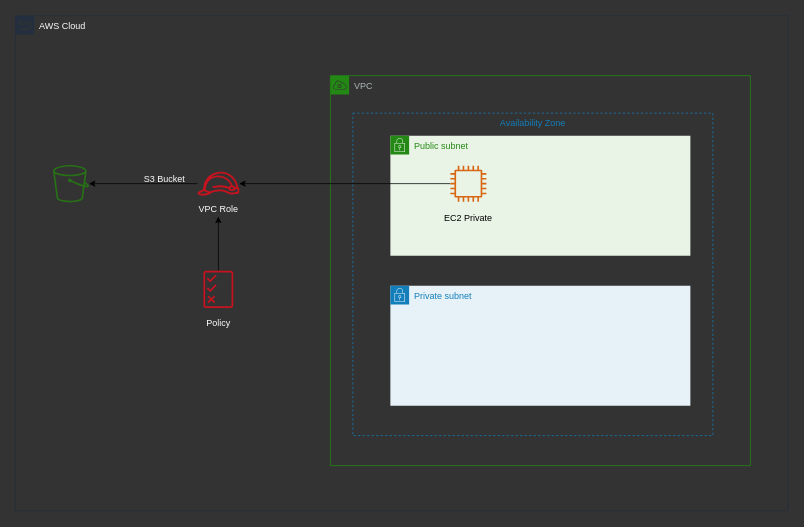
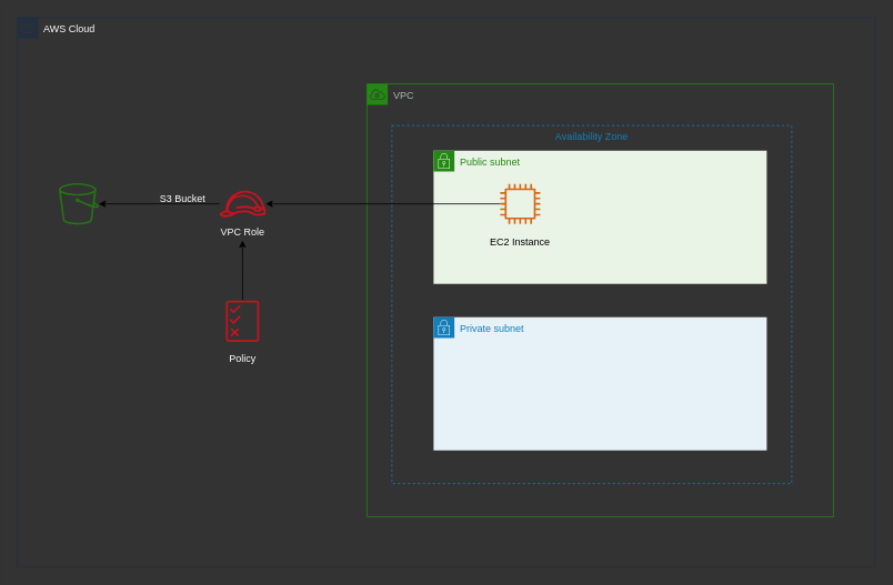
- <mxCell id="9" value="EC2 Private&lt;br&gt;" style="text;html=1;strokeColor=none;fillColor=none;align=center;verticalAlign=middle;whiteSpace=wrap;rounded=0;" vertex="1" parent="1"><mxGeometry x="579" y="280" width="90" height="20" as="geometry" /></mxCell>
+ <mxCell id="9" value="EC2 Instance&lt;br&gt;" style="text;html=1;strokeColor=none;fillColor=none;align=center;verticalAlign=middle;whiteSpace=wrap;rounded=0;" vertex="1" parent="1"><mxGeometry x="579" y="280" width="90" height="20" as="geometry" /></mxCell>
